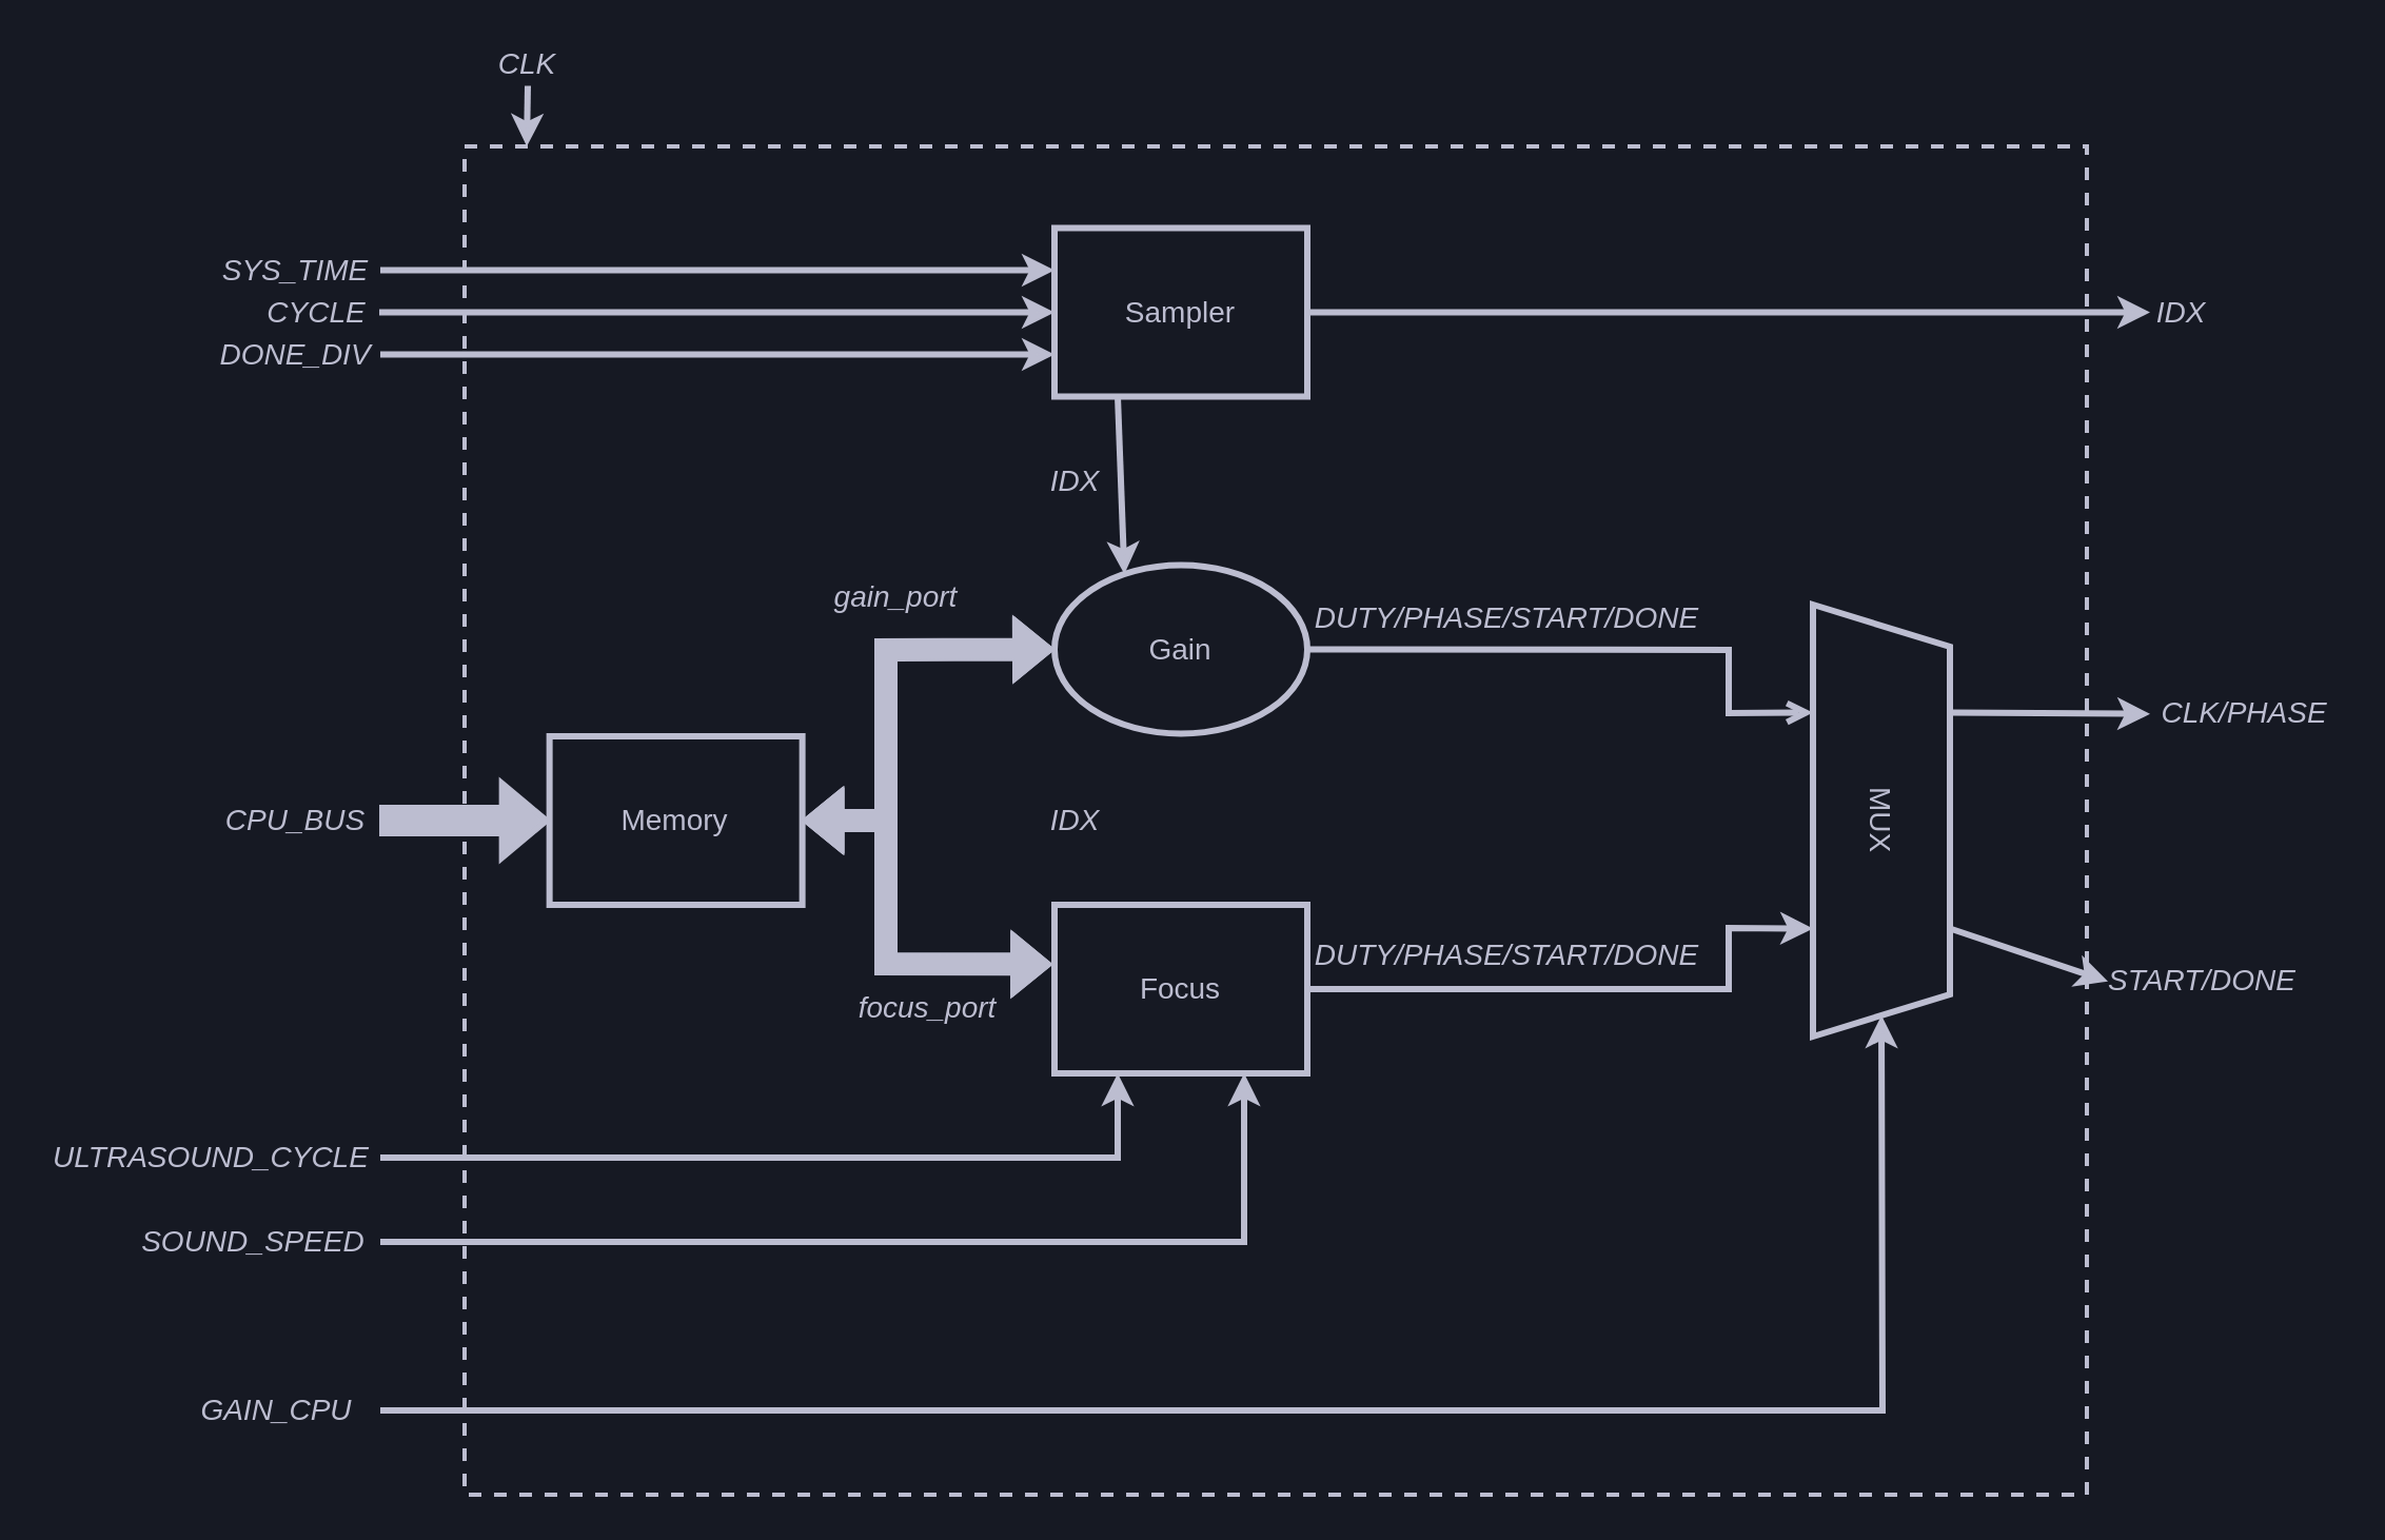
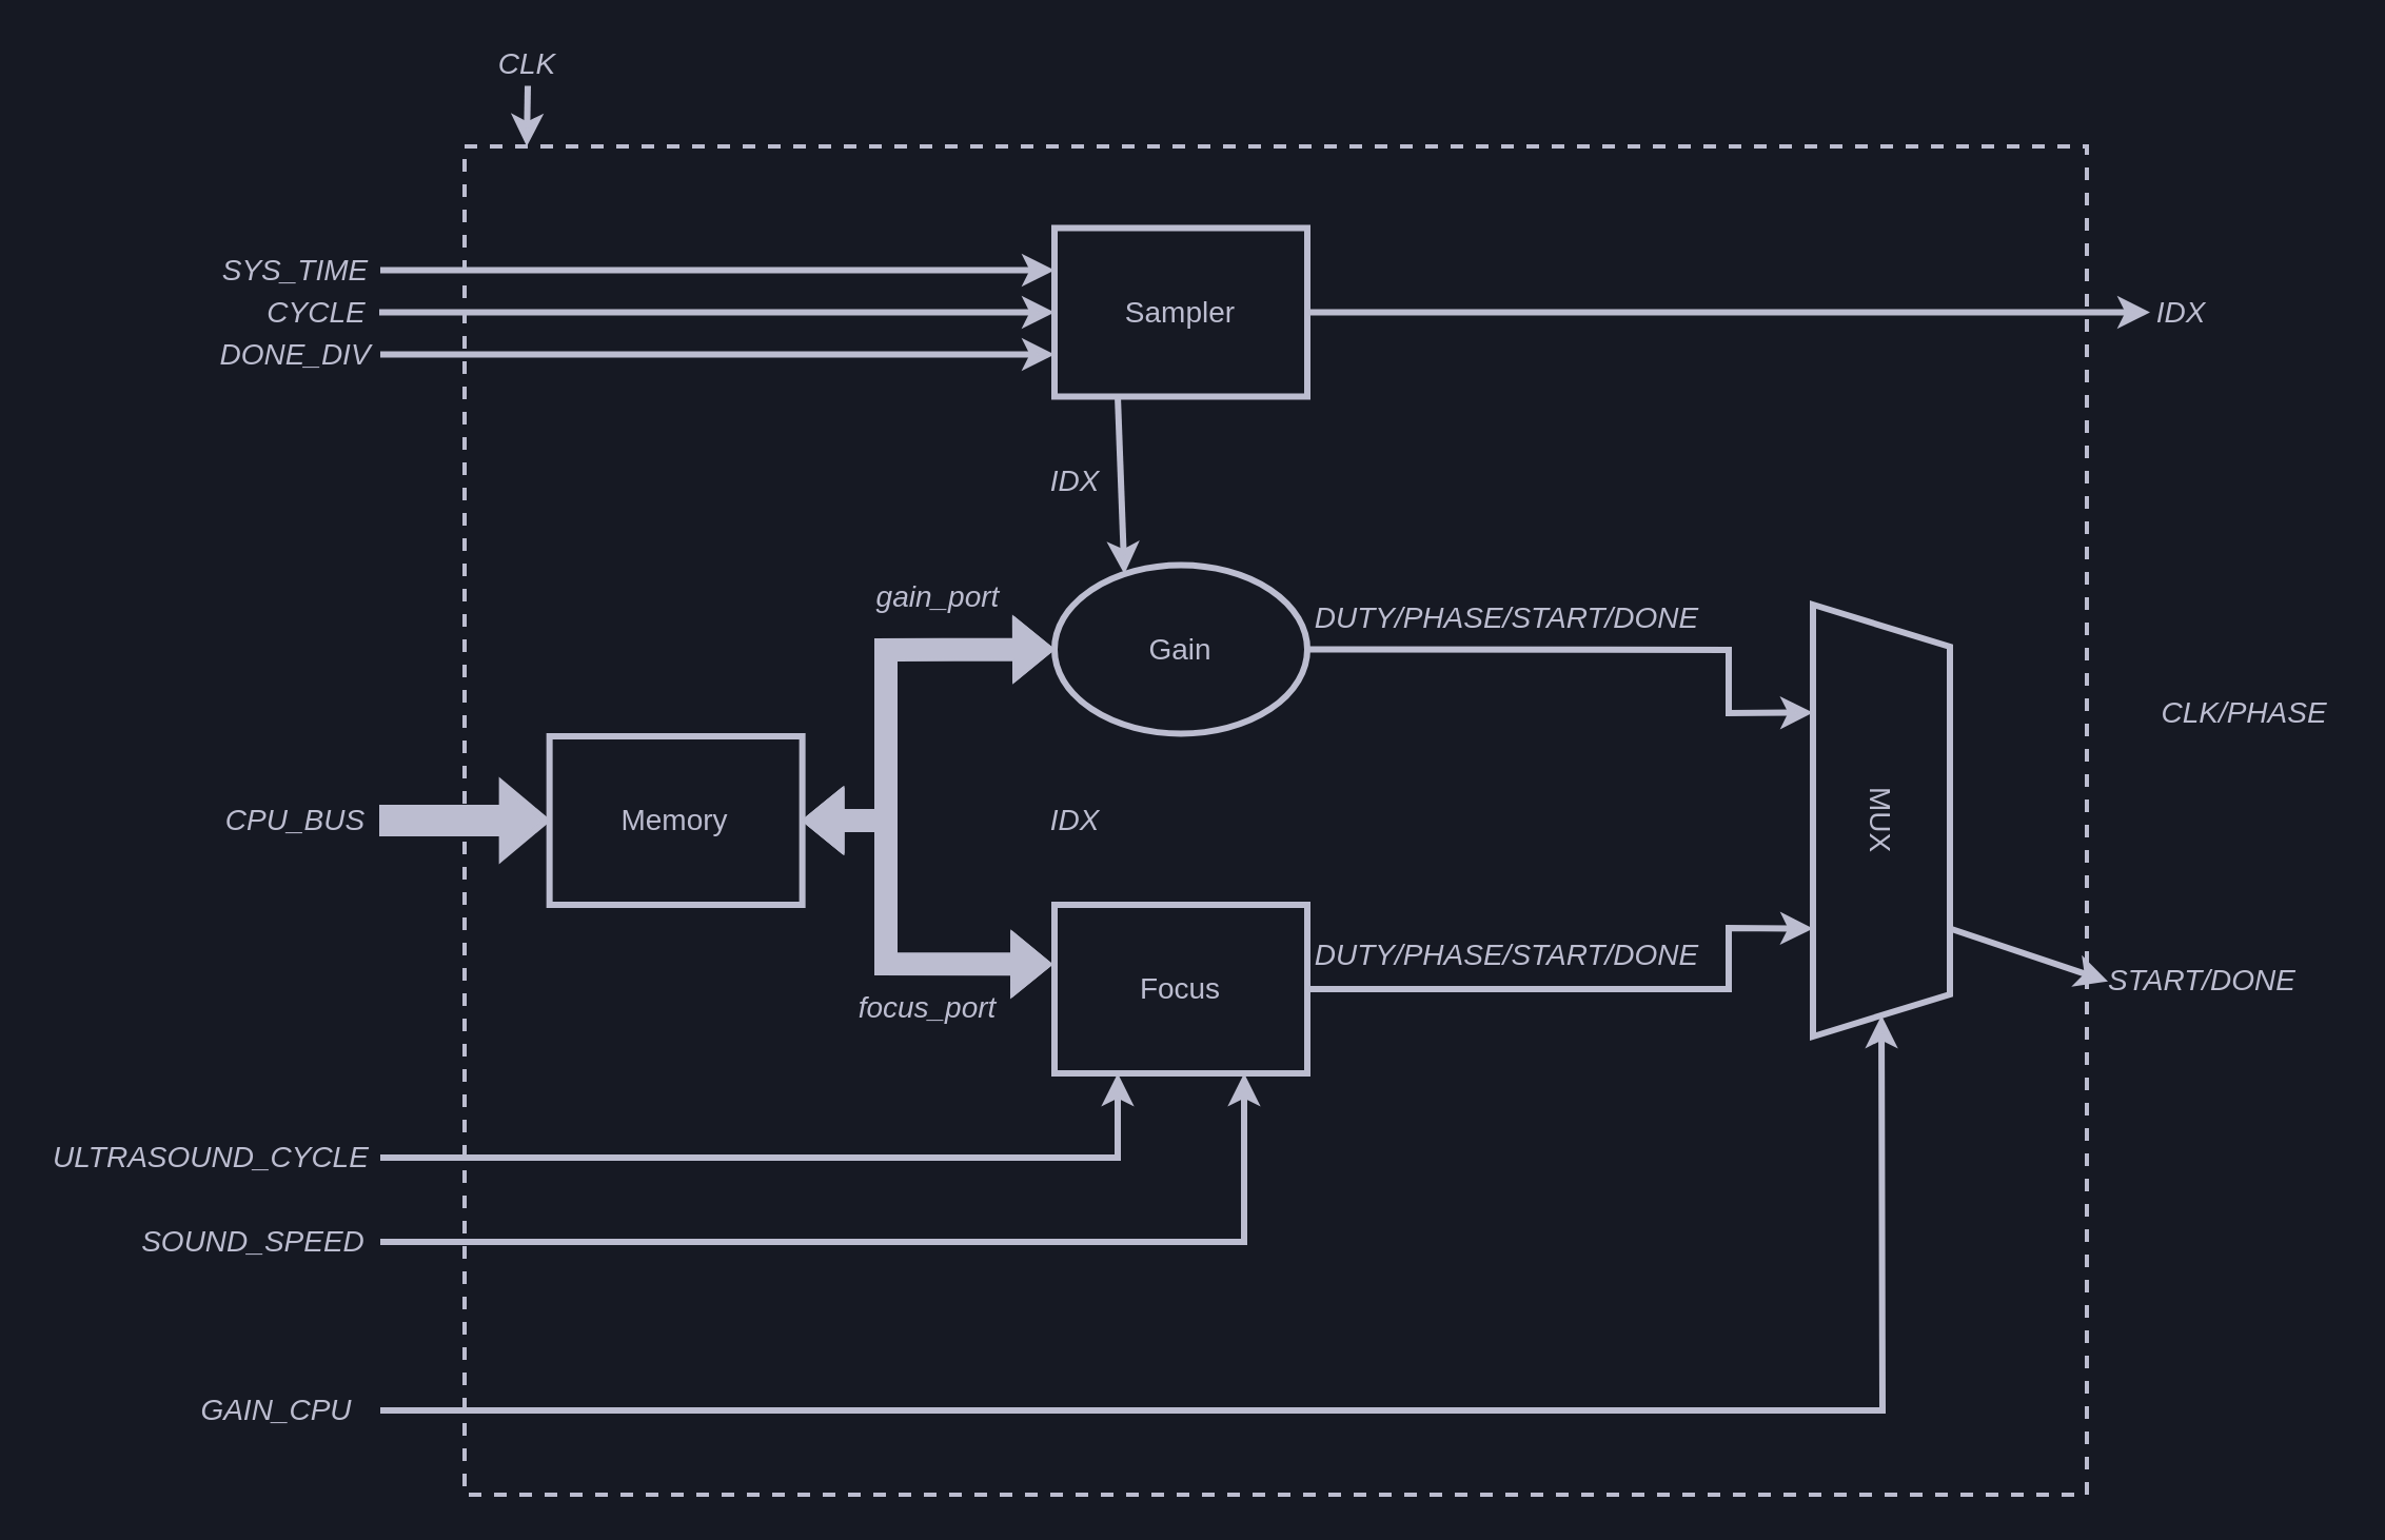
- <mxCell id="29" value="gain_port" style="text;html=1;strokeColor=none;fillColor=none;align=center;verticalAlign=middle;whiteSpace=wrap;rounded=0;labelBackgroundColor=none;fontSize=14;fontColor=#BCBDD0;fontStyle=2" parent="1" vertex="1"><mxGeometry x="390" y="273.37" width="70" height="20" as="geometry" /></mxCell>
+ <mxCell id="29" value="gain_port" style="text;html=1;strokeColor=none;fillColor=none;align=center;verticalAlign=middle;whiteSpace=wrap;rounded=0;labelBackgroundColor=none;fontSize=14;fontColor=#BCBDD0;fontStyle=2" parent="1" vertex="1"><mxGeometry x="410" y="273.37" width="70" height="20" as="geometry" /></mxCell>
- <mxCell id="3" style="edgeStyle=none;rounded=0;jumpStyle=arc;jumpSize=22;html=1;exitX=1;exitY=0.5;exitDx=0;exitDy=0;entryX=0.25;entryY=1;entryDx=0;entryDy=0;strokeWidth=3;strokeColor=#BCBDD0;endArrow=open;" parent="1" source="4" target="22" edge="1"><mxGeometry relative="1" as="geometry"><Array as="points"><mxPoint x="820" y="308" /><mxPoint x="820" y="338" /></Array></mxGeometry></mxCell>
+ <mxCell id="3" style="edgeStyle=none;rounded=0;jumpStyle=arc;jumpSize=22;html=1;exitX=1;exitY=0.5;exitDx=0;exitDy=0;entryX=0.25;entryY=1;entryDx=0;entryDy=0;strokeWidth=3;strokeColor=#BCBDD0;" parent="1" source="4" target="22" edge="1"><mxGeometry relative="1" as="geometry"><Array as="points"><mxPoint x="820" y="308" /><mxPoint x="820" y="338" /></Array></mxGeometry></mxCell>
- <mxCell id="32" style="edgeStyle=none;rounded=0;jumpStyle=arc;jumpSize=22;html=1;exitX=0.25;exitY=0;exitDx=0;exitDy=0;strokeColor=#BCBDD0;strokeWidth=3;entryX=0;entryY=0.5;entryDx=0;entryDy=0;" parent="1" source="22" target="19" edge="1"><mxGeometry relative="1" as="geometry"><mxPoint x="925.26" y="414.375" as="sourcePoint" /><mxPoint x="1020" y="339" as="targetPoint" /></mxGeometry></mxCell>
